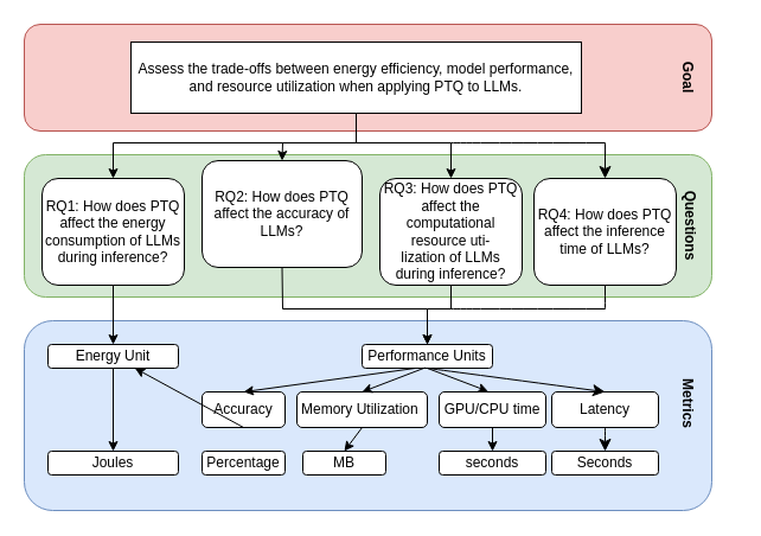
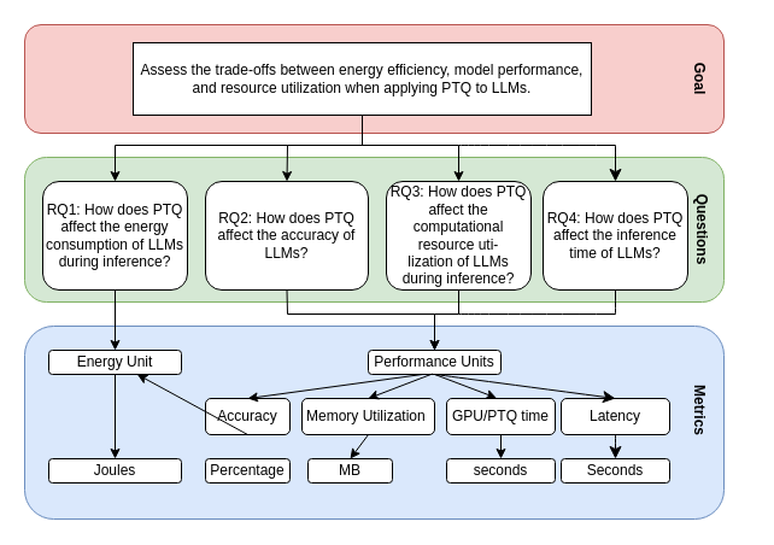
- <mxCell id="6" value="RQ2: How does PTQ affect the accuracy of LLMs?" style="rounded=1;whiteSpace=wrap;html=1;" parent="1" vertex="1"><mxGeometry x="170" y="135" width="135" height="90" as="geometry" /></mxCell>
+ <mxCell id="6" value="RQ2: How does PTQ affect the accuracy of LLMs?" style="rounded=1;whiteSpace=wrap;html=1;" parent="1" vertex="1"><mxGeometry x="170" y="150" width="135" height="90" as="geometry" /></mxCell>
- <mxCell id="19" value="GPU/CPU time" style="rounded=1;whiteSpace=wrap;html=1;" parent="1" vertex="1"><mxGeometry x="370" y="330" width="90" height="30" as="geometry" /></mxCell>
+ <mxCell id="19" value="GPU/PTQ time" style="rounded=1;whiteSpace=wrap;html=1;" parent="1" vertex="1"><mxGeometry x="370" y="330" width="90" height="30" as="geometry" /></mxCell>
